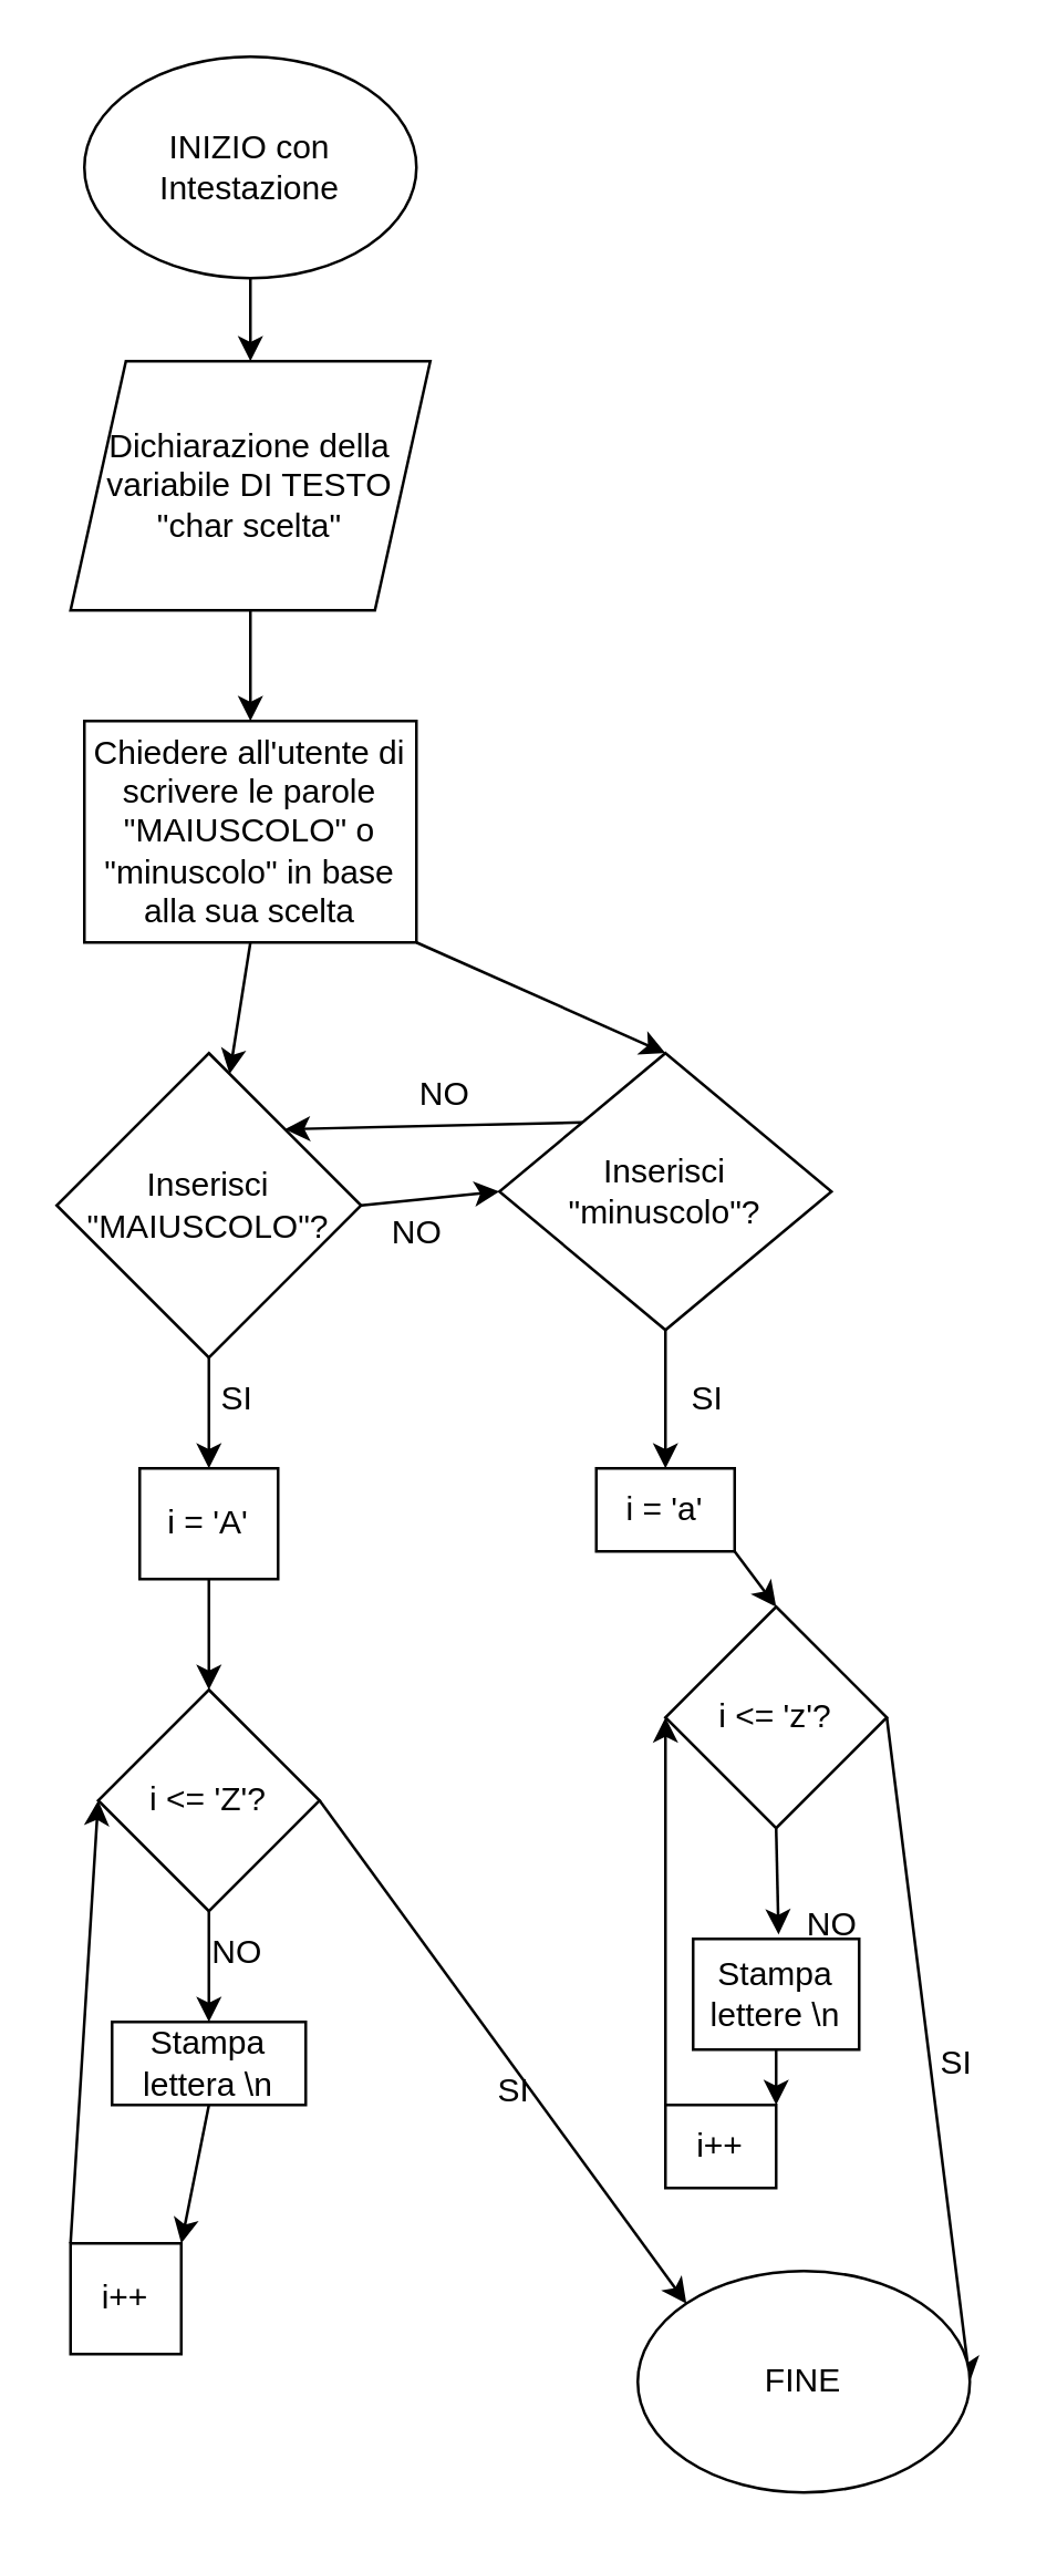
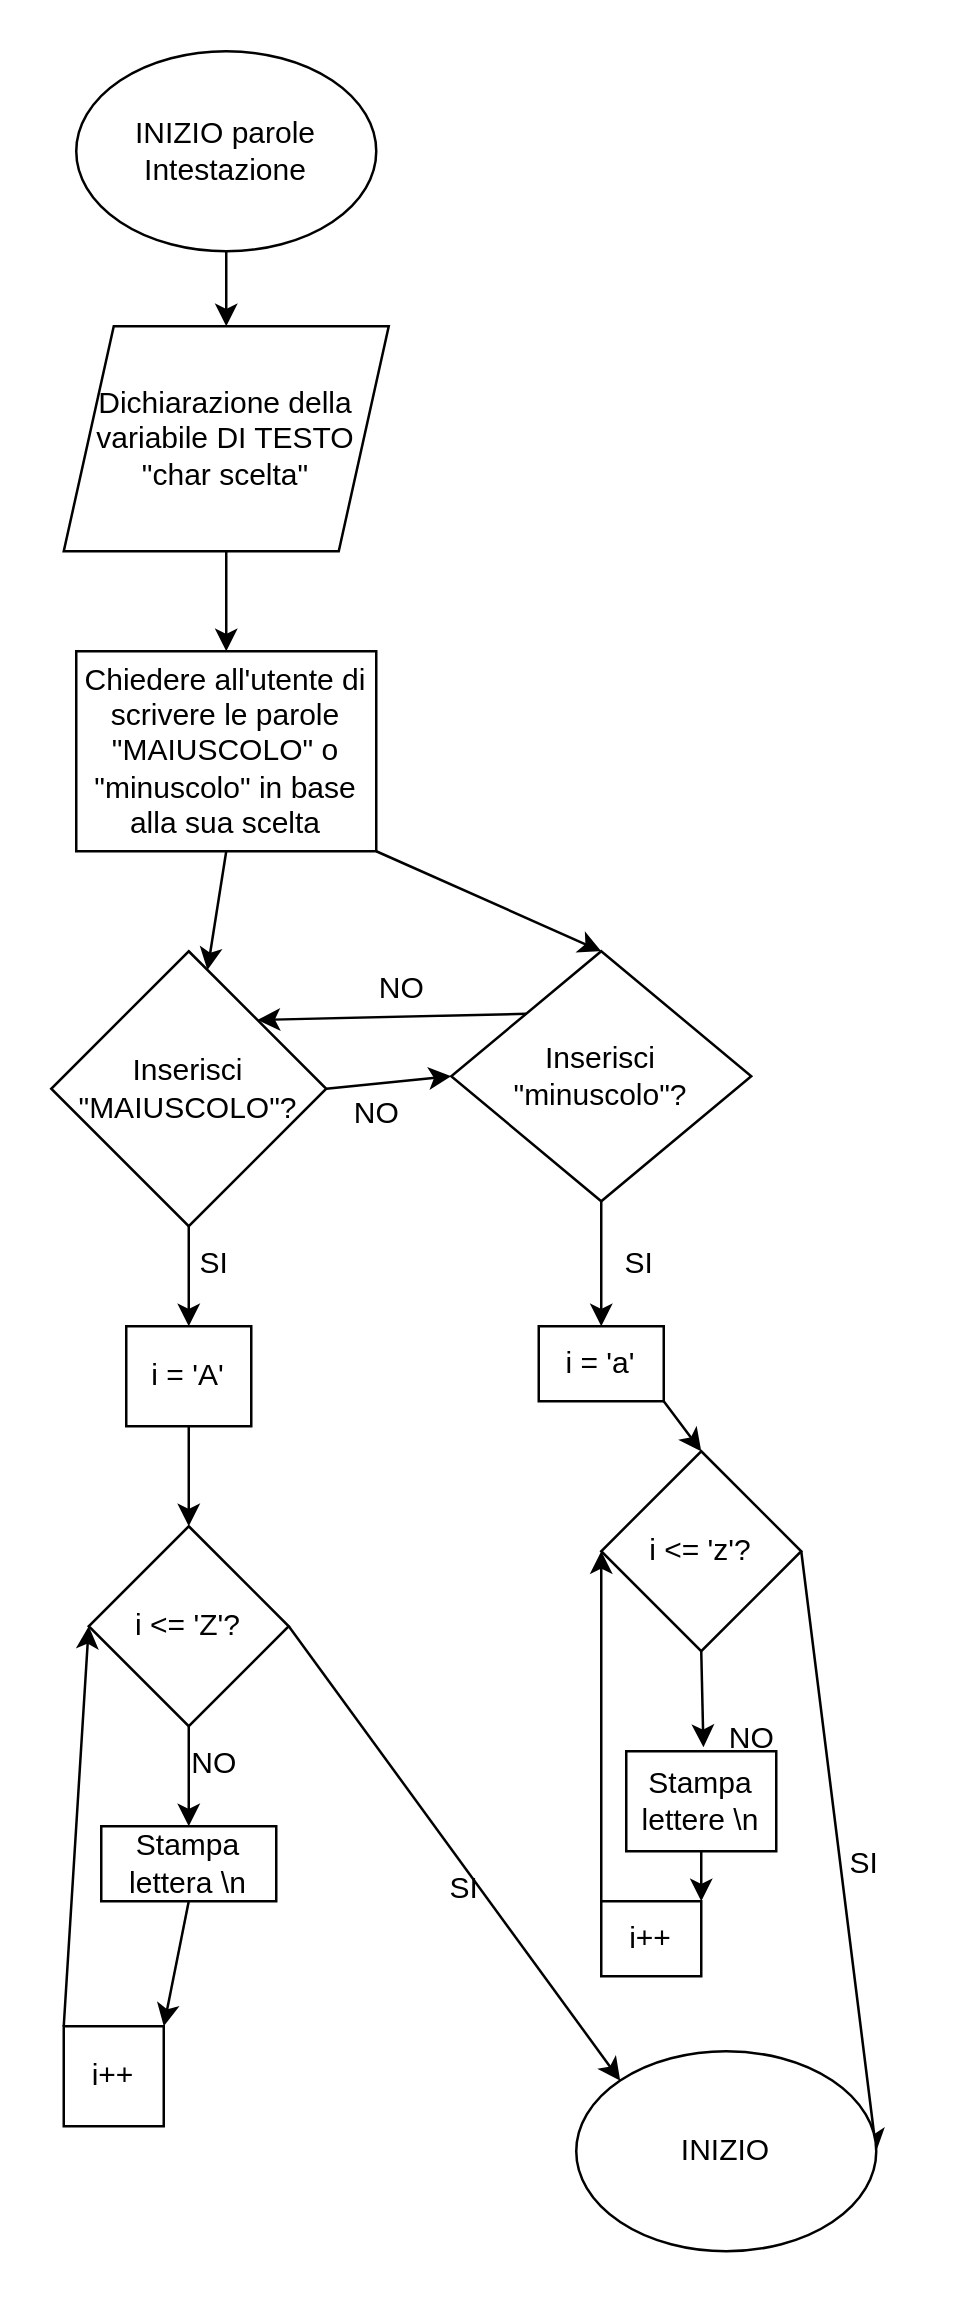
- <mxCell id="3" value="INIZIO con Intestazione" style="ellipse;whiteSpace=wrap;html=1;" vertex="1" parent="1"><mxGeometry x="30" y="20" width="120" height="80" as="geometry" /></mxCell>
+ <mxCell id="3" value="INIZIO parole Intestazione" style="ellipse;whiteSpace=wrap;html=1;" vertex="1" parent="1"><mxGeometry x="30" y="20" width="120" height="80" as="geometry" /></mxCell>
- <mxCell id="36" value="FINE" style="ellipse;whiteSpace=wrap;html=1;" vertex="1" parent="1"><mxGeometry x="230" y="820" width="120" height="80" as="geometry" /></mxCell>
+ <mxCell id="36" value="INIZIO" style="ellipse;whiteSpace=wrap;html=1;" vertex="1" parent="1"><mxGeometry x="230" y="820" width="120" height="80" as="geometry" /></mxCell>
